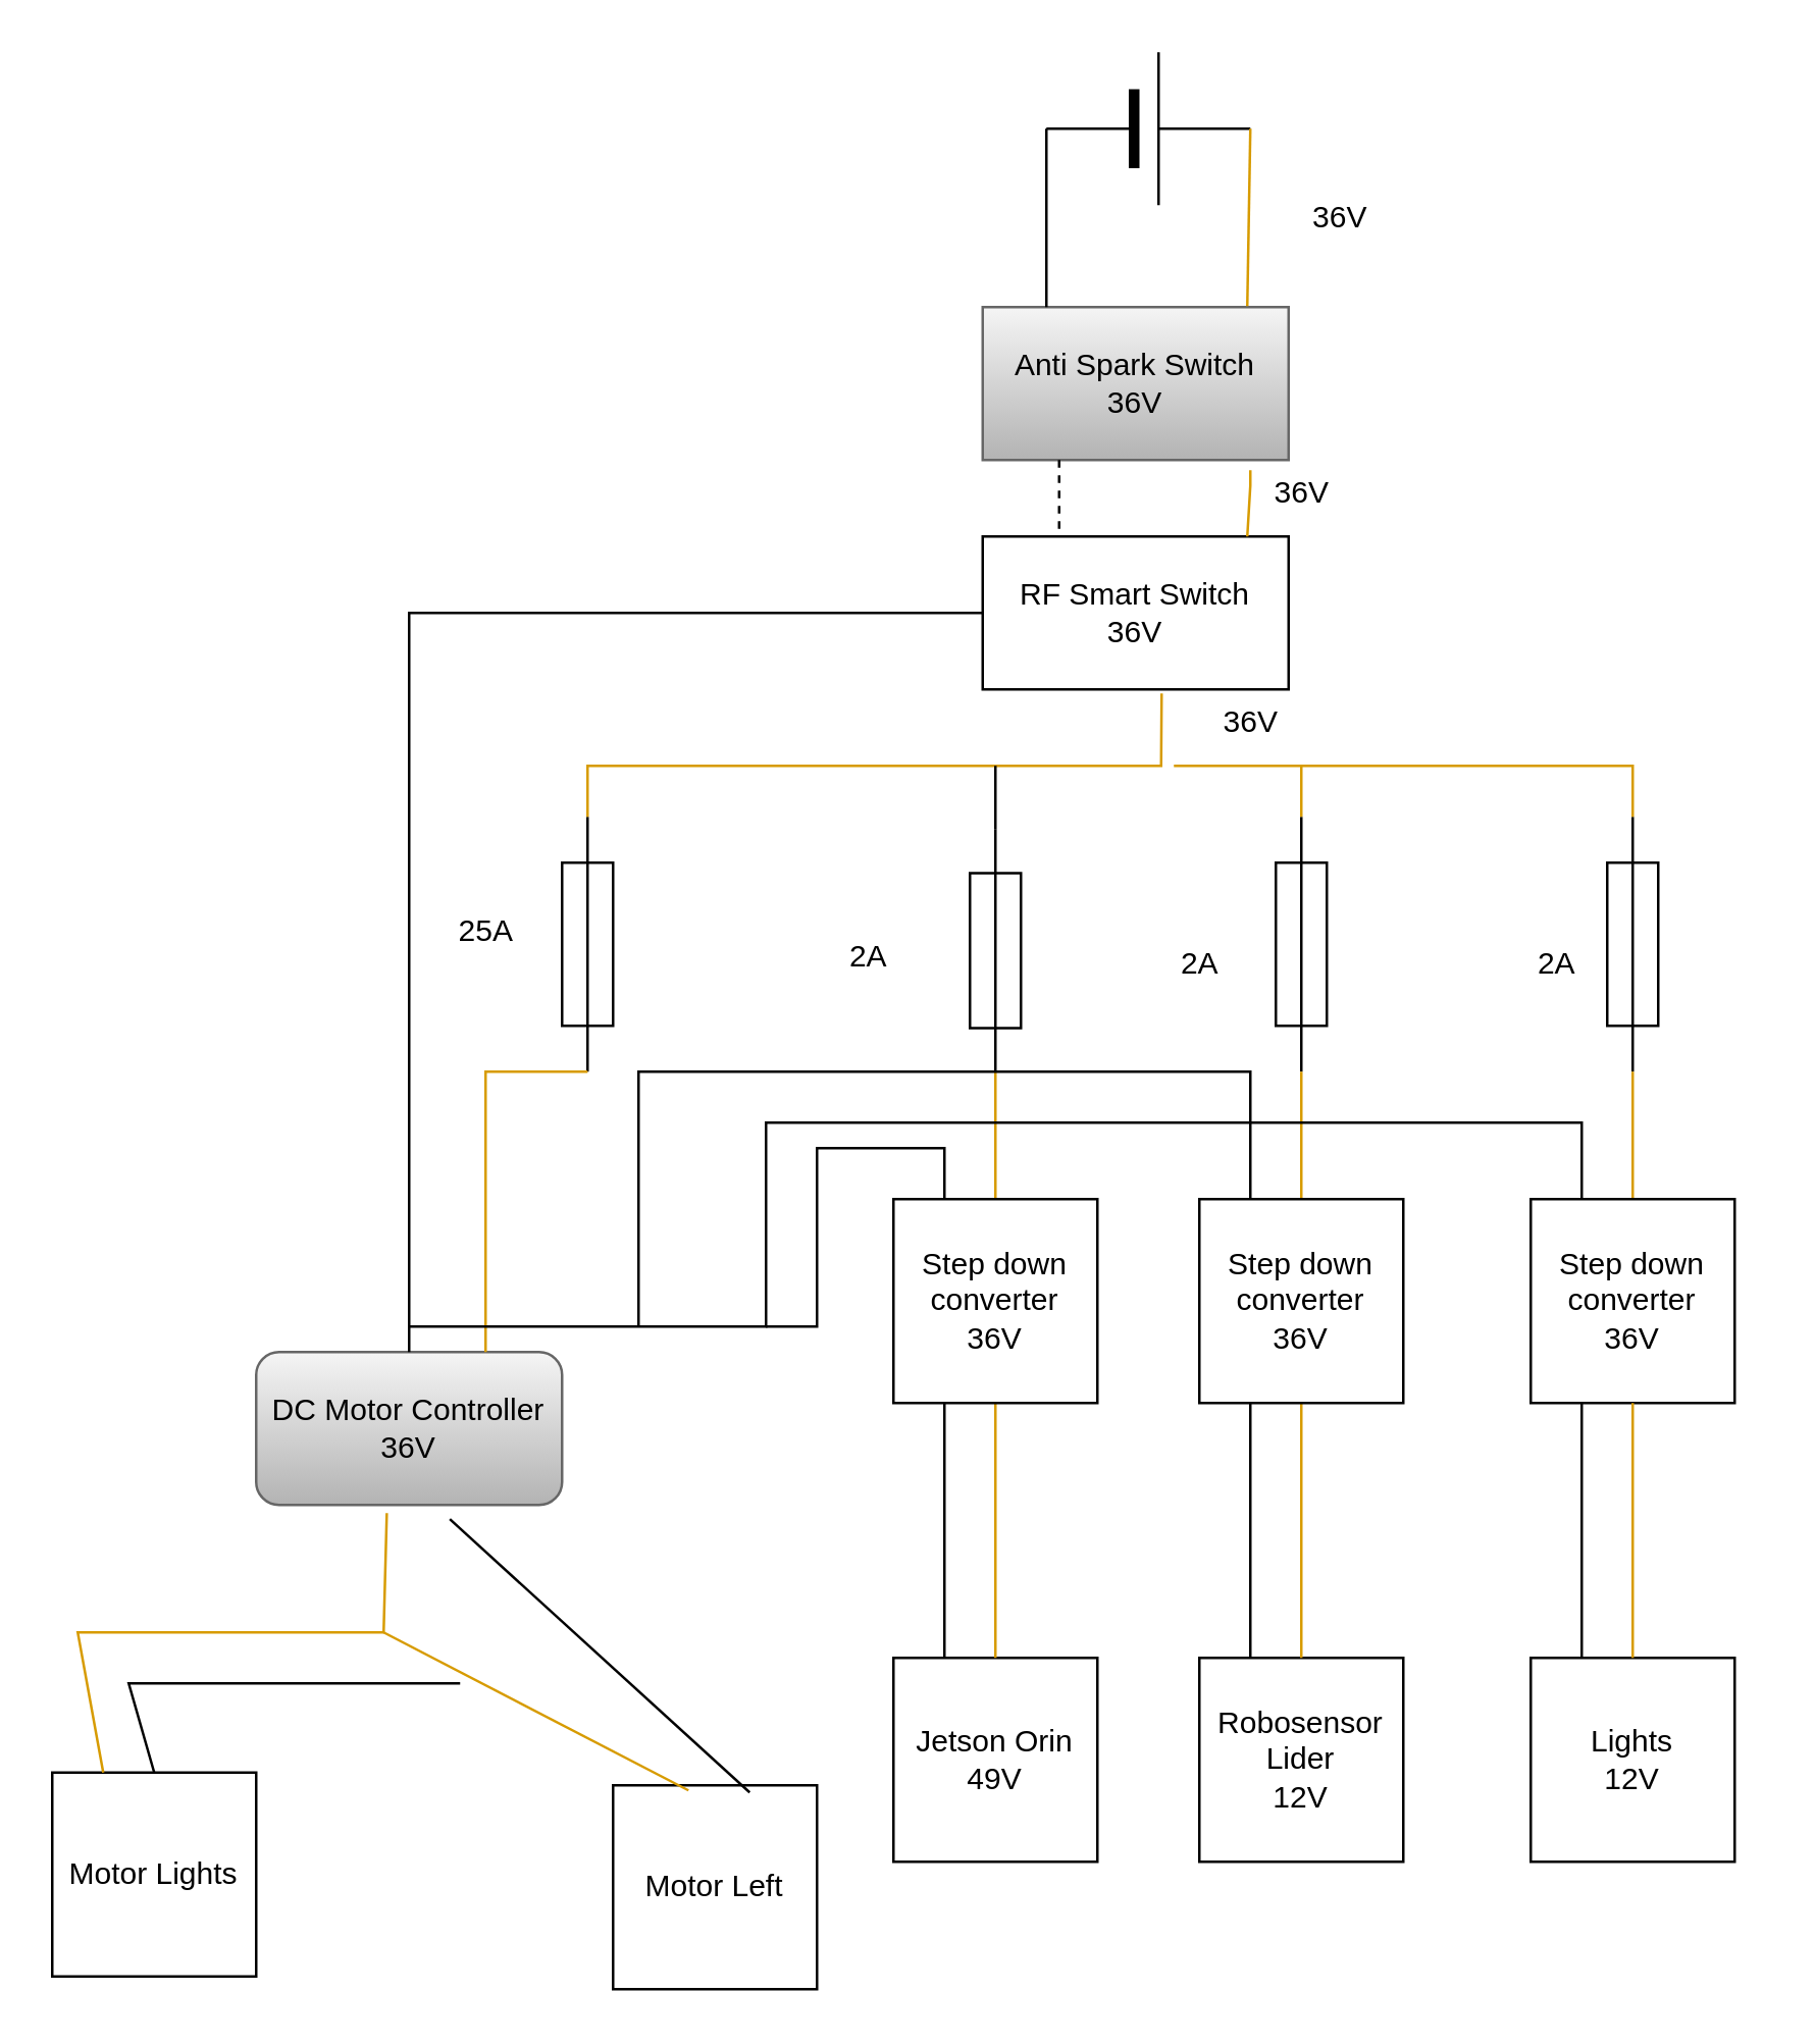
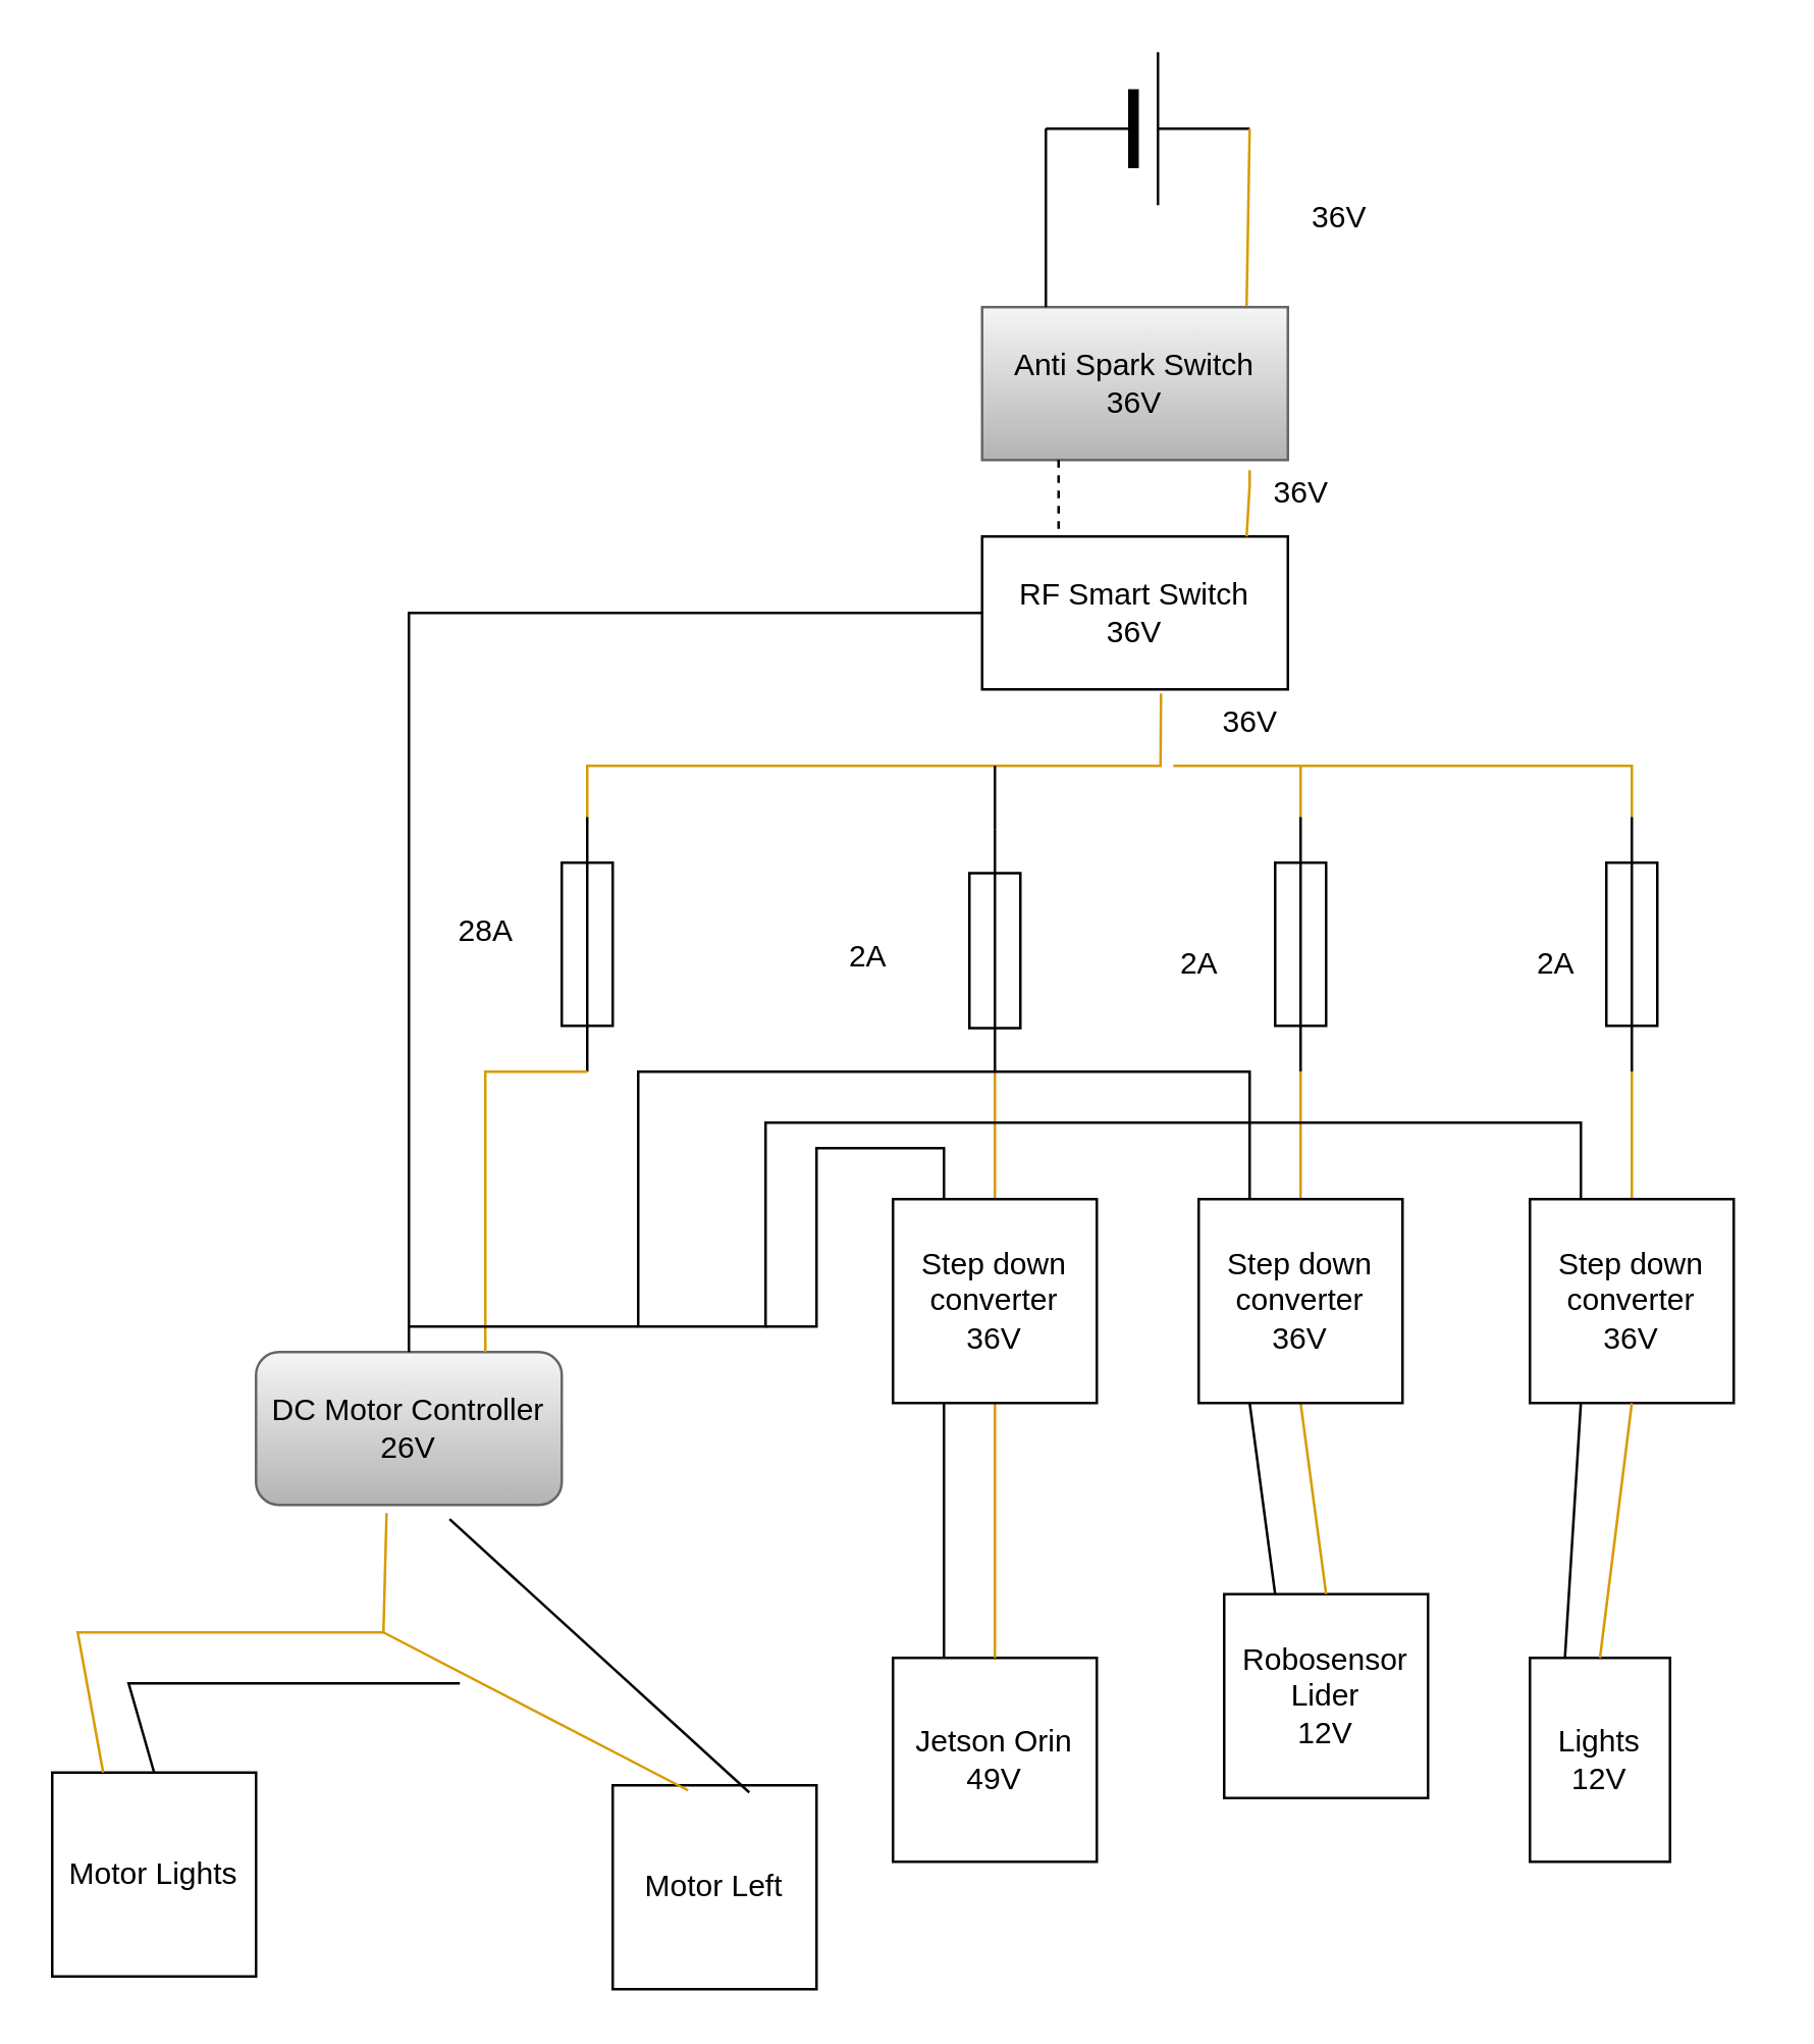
- <mxCell id="16" value="25A" style="text;html=1;align=center;verticalAlign=middle;resizable=0;points=[];autosize=1;strokeColor=none;fillColor=none;" vertex="1" parent="1"><mxGeometry x="170" y="350" width="40" height="30" as="geometry" /></mxCell>
+ <mxCell id="16" value="28A" style="text;html=1;align=center;verticalAlign=middle;resizable=0;points=[];autosize=1;strokeColor=none;fillColor=none;" vertex="1" parent="1"><mxGeometry x="170" y="350" width="40" height="30" as="geometry" /></mxCell>
- <mxCell id="9" value="DC Motor Controller&lt;div&gt;36V&lt;br&gt;&lt;/div&gt;" style="rounded=1;whiteSpace=wrap;html=1;fillColor=#f5f5f5;gradientColor=#b3b3b3;strokeColor=#666666;" vertex="1" parent="1"><mxGeometry x="100" y="530" width="120" height="60" as="geometry" /></mxCell>
+ <mxCell id="9" value="DC Motor Controller&lt;div&gt;26V&lt;br&gt;&lt;/div&gt;" style="rounded=1;whiteSpace=wrap;html=1;fillColor=#f5f5f5;gradientColor=#b3b3b3;strokeColor=#666666;" vertex="1" parent="1"><mxGeometry x="100" y="530" width="120" height="60" as="geometry" /></mxCell>
- <mxCell id="12" value="Robosensor&lt;div&gt;Lider&lt;/div&gt;&lt;div&gt;12V&lt;/div&gt;" style="whiteSpace=wrap;html=1;aspect=fixed;" vertex="1" parent="1"><mxGeometry x="470" y="650" width="80" height="80" as="geometry" /></mxCell>
+ <mxCell id="12" value="Robosensor&lt;div&gt;Lider&lt;/div&gt;&lt;div&gt;12V&lt;/div&gt;" style="whiteSpace=wrap;html=1;aspect=fixed;" vertex="1" parent="1"><mxGeometry x="480" y="625" width="80" height="80" as="geometry" /></mxCell>
- <mxCell id="13" value="Lights&lt;div&gt;12V&lt;/div&gt;" style="whiteSpace=wrap;html=1;aspect=fixed;" vertex="1" parent="1"><mxGeometry x="600" y="650" width="80" height="80" as="geometry" /></mxCell>
+ <mxCell id="13" value="Lights&lt;div&gt;12V&lt;/div&gt;" style="whiteSpace=wrap;html=1;aspect=fixed;" vertex="1" parent="1"><mxGeometry x="600" y="650" width="55" height="80" as="geometry" /></mxCell>
